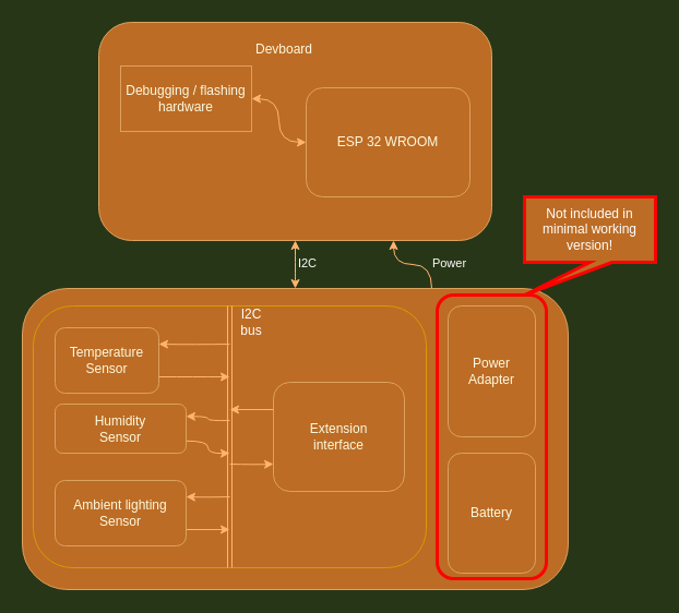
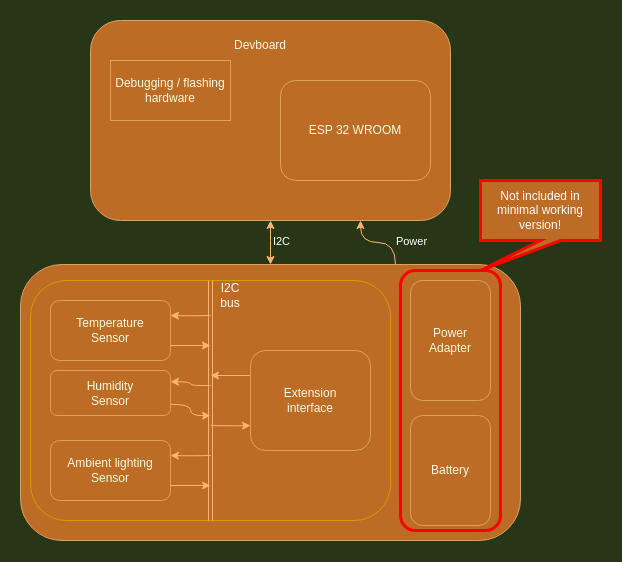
- <mxCell id="28" style="edgeStyle=orthogonalEdgeStyle;curved=1;rounded=0;orthogonalLoop=1;jettySize=auto;html=1;exitX=1;exitY=0.5;exitDx=0;exitDy=0;entryX=0;entryY=0.5;entryDx=0;entryDy=0;strokeColor=#FFB570;startArrow=classic;startFill=1;" parent="24" source="29" target="26" edge="1"><mxGeometry relative="1" as="geometry" /></mxCell>
- <mxCell id="10" value="&lt;div&gt;Temperature&lt;/div&gt;&lt;div&gt;Sensor&lt;br&gt;&lt;/div&gt;" style="rounded=1;whiteSpace=wrap;html=1;sketch=0;fontColor=#FEFAE0;strokeColor=#DDA15E;fillColor=#BC6C25;" parent="1" vertex="1"><mxGeometry x="50" y="300" width="95" height="60" as="geometry" /></mxCell>
+ <mxCell id="10" value="&lt;div&gt;Temperature&lt;/div&gt;&lt;div&gt;Sensor&lt;br&gt;&lt;/div&gt;" style="rounded=1;whiteSpace=wrap;html=1;sketch=0;fontColor=#FEFAE0;strokeColor=#DDA15E;fillColor=#BC6C25;" parent="1" vertex="1"><mxGeometry x="50" y="300" width="120" height="60" as="geometry" /></mxCell>
